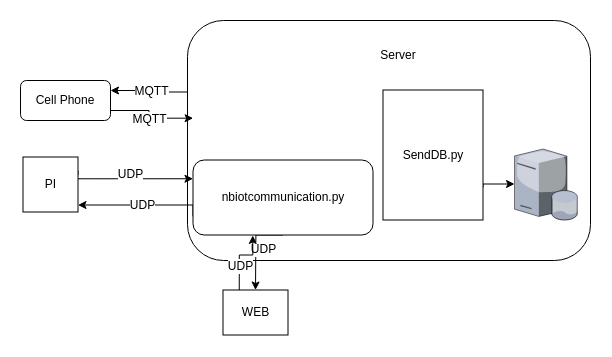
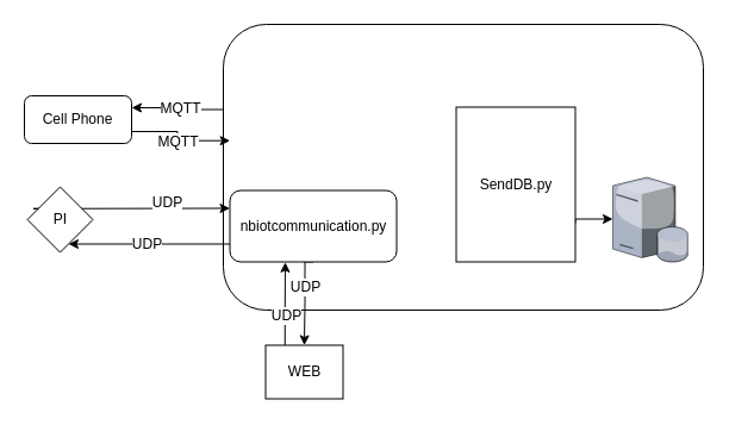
- <mxCell id="13" value="Server&lt;br&gt;" style="text;html=1;strokeColor=none;fillColor=none;align=center;verticalAlign=middle;whiteSpace=wrap;rounded=0;" vertex="1" parent="1"><mxGeometry x="362.5" y="39.5" width="70" height="30" as="geometry" /></mxCell>
- <mxCell id="19" value="PI" style="whiteSpace=wrap;html=1;aspect=fixed;" vertex="1" parent="1"><mxGeometry x="22.5" y="156.5" width="55" height="55" as="geometry" /></mxCell>
+ <mxCell id="19" value="PI" style="rhombus;whiteSpace=wrap;html=1;aspect=fixed;" vertex="1" parent="1"><mxGeometry x="22.5" y="156.5" width="55" height="55" as="geometry" /></mxCell>
- <mxCell id="9" value="nbiotcommunication.py" style="rounded=1;whiteSpace=wrap;html=1;" vertex="1" parent="1"><mxGeometry x="192.5" y="159.5" width="180" height="75" as="geometry" /></mxCell>
+ <mxCell id="9" value="nbiotcommunication.py" style="rounded=1;whiteSpace=wrap;html=1;" vertex="1" parent="1"><mxGeometry x="192.5" y="159.5" width="140" height="60" as="geometry" /></mxCell>
